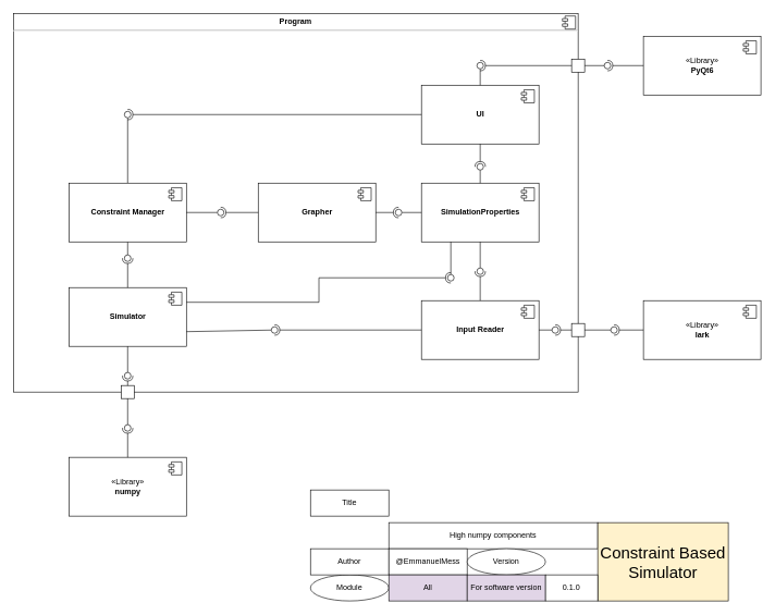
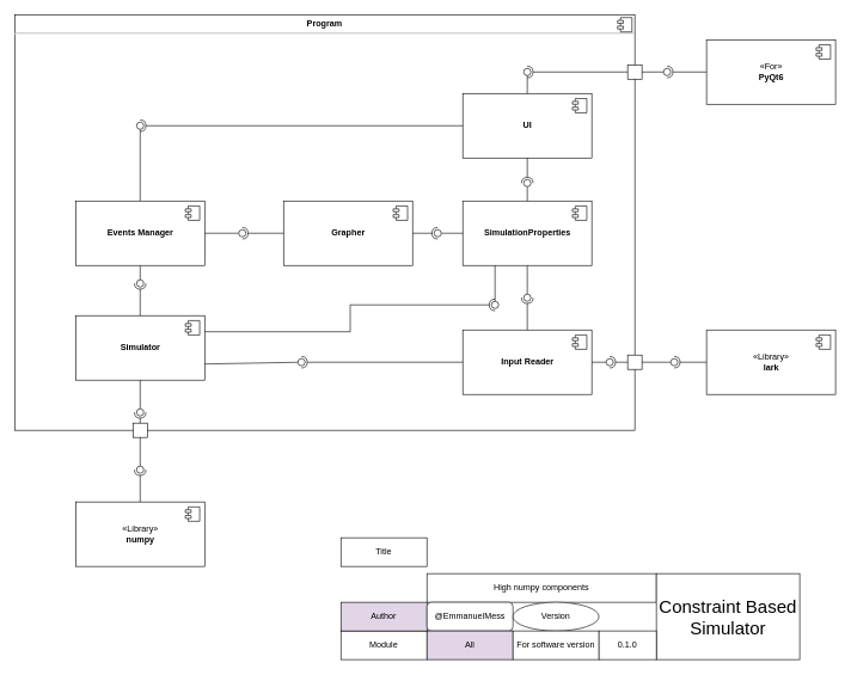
- <mxCell id="6" value="«Library»&lt;br&gt;&lt;b&gt;PyQt6&lt;/b&gt;" style="html=1;dropTarget=0;" parent="1" vertex="1"><mxGeometry x="985" y="55" width="180" height="90" as="geometry" /></mxCell>
+ <mxCell id="6" value="«For»&lt;br&gt;&lt;b&gt;PyQt6&lt;/b&gt;" style="html=1;dropTarget=0;" parent="1" vertex="1"><mxGeometry x="985" y="55" width="180" height="90" as="geometry" /></mxCell>
- <mxCell id="37" value="&lt;b&gt;Constraint Manager&lt;/b&gt;" style="html=1;dropTarget=0;" parent="1" vertex="1"><mxGeometry x="105" y="280" width="180" height="90" as="geometry" /></mxCell>
+ <mxCell id="37" value="&lt;b&gt;Events Manager&lt;/b&gt;" style="html=1;dropTarget=0;" parent="1" vertex="1"><mxGeometry x="105" y="280" width="180" height="90" as="geometry" /></mxCell>
- <mxCell id="53" value="Author" style="rounded=0;whiteSpace=wrap;html=1;" parent="1" vertex="1"><mxGeometry x="475" y="840" width="120" height="40" as="geometry" /></mxCell>
+ <mxCell id="53" value="Author" style="rounded=0;whiteSpace=wrap;html=1;fillColor=#e1d5e7;" parent="1" vertex="1"><mxGeometry x="475" y="840" width="120" height="40" as="geometry" /></mxCell>
- <mxCell id="54" value="@EmmanuelMess" style="rounded=0;whiteSpace=wrap;html=1;" parent="1" vertex="1"><mxGeometry x="595" y="840" width="120" height="40" as="geometry" /></mxCell>
+ <mxCell id="54" value="@EmmanuelMess" style="whiteSpace=wrap;html=1;rounded=1;" parent="1" vertex="1"><mxGeometry x="595" y="840" width="120" height="40" as="geometry" /></mxCell>
- <mxCell id="57" value="&lt;font style=&quot;font-size: 25px;&quot;&gt;Constraint Based Simulator&lt;/font&gt;" style="rounded=0;whiteSpace=wrap;html=1;fillColor=#fff2cc;" parent="1" vertex="1"><mxGeometry x="915" y="800" width="200" height="120" as="geometry" /></mxCell>
+ <mxCell id="57" value="&lt;font style=&quot;font-size: 25px;&quot;&gt;Constraint Based Simulator&lt;/font&gt;" style="rounded=0;whiteSpace=wrap;html=1;" parent="1" vertex="1"><mxGeometry x="915" y="800" width="200" height="120" as="geometry" /></mxCell>
- <mxCell id="52" value="Module" style="ellipse;whiteSpace=wrap;html=1;" parent="1" vertex="1"><mxGeometry x="475" y="880" width="120" height="40" as="geometry" /></mxCell>
+ <mxCell id="52" value="Module" style="rounded=0;whiteSpace=wrap;html=1;" parent="1" vertex="1"><mxGeometry x="475" y="880" width="120" height="40" as="geometry" /></mxCell>
- <mxCell id="58" value="For software version" style="rounded=0;whiteSpace=wrap;html=1;fillColor=#e1d5e7;" parent="1" vertex="1"><mxGeometry x="715" y="880" width="120" height="40" as="geometry" /></mxCell>
+ <mxCell id="58" value="For software version" style="rounded=0;whiteSpace=wrap;html=1;" parent="1" vertex="1"><mxGeometry x="715" y="880" width="120" height="40" as="geometry" /></mxCell>
